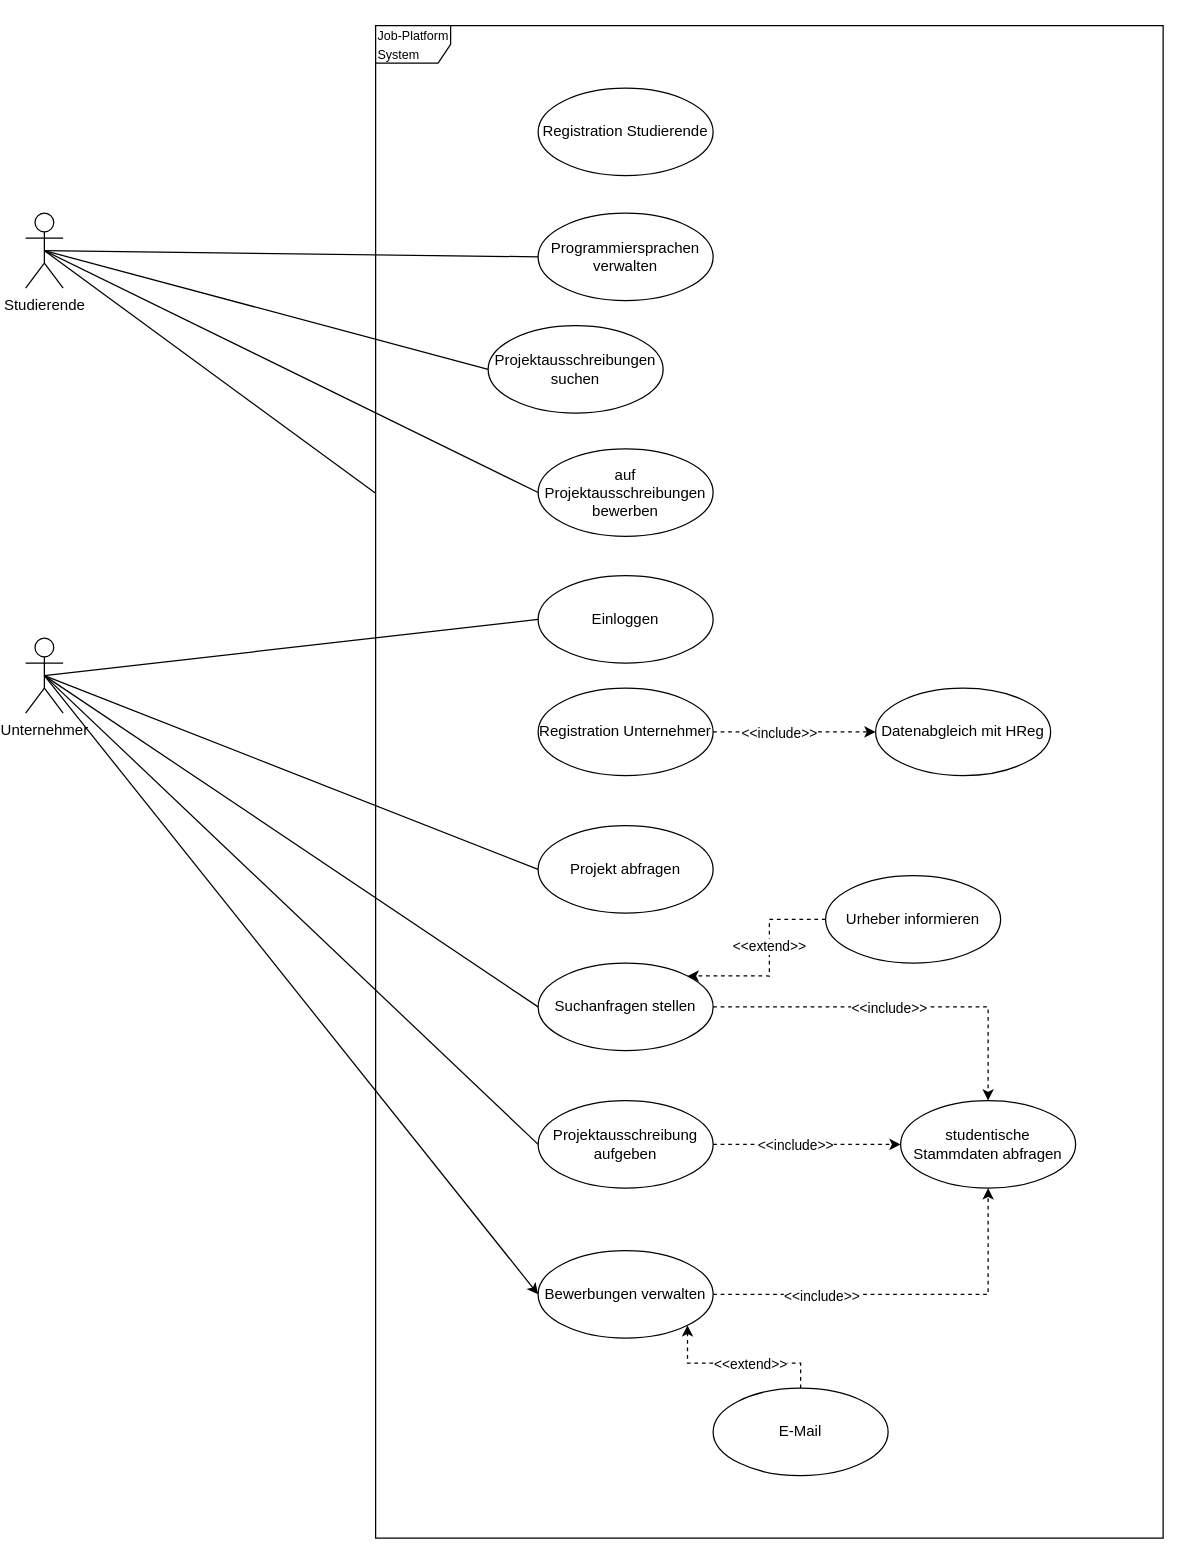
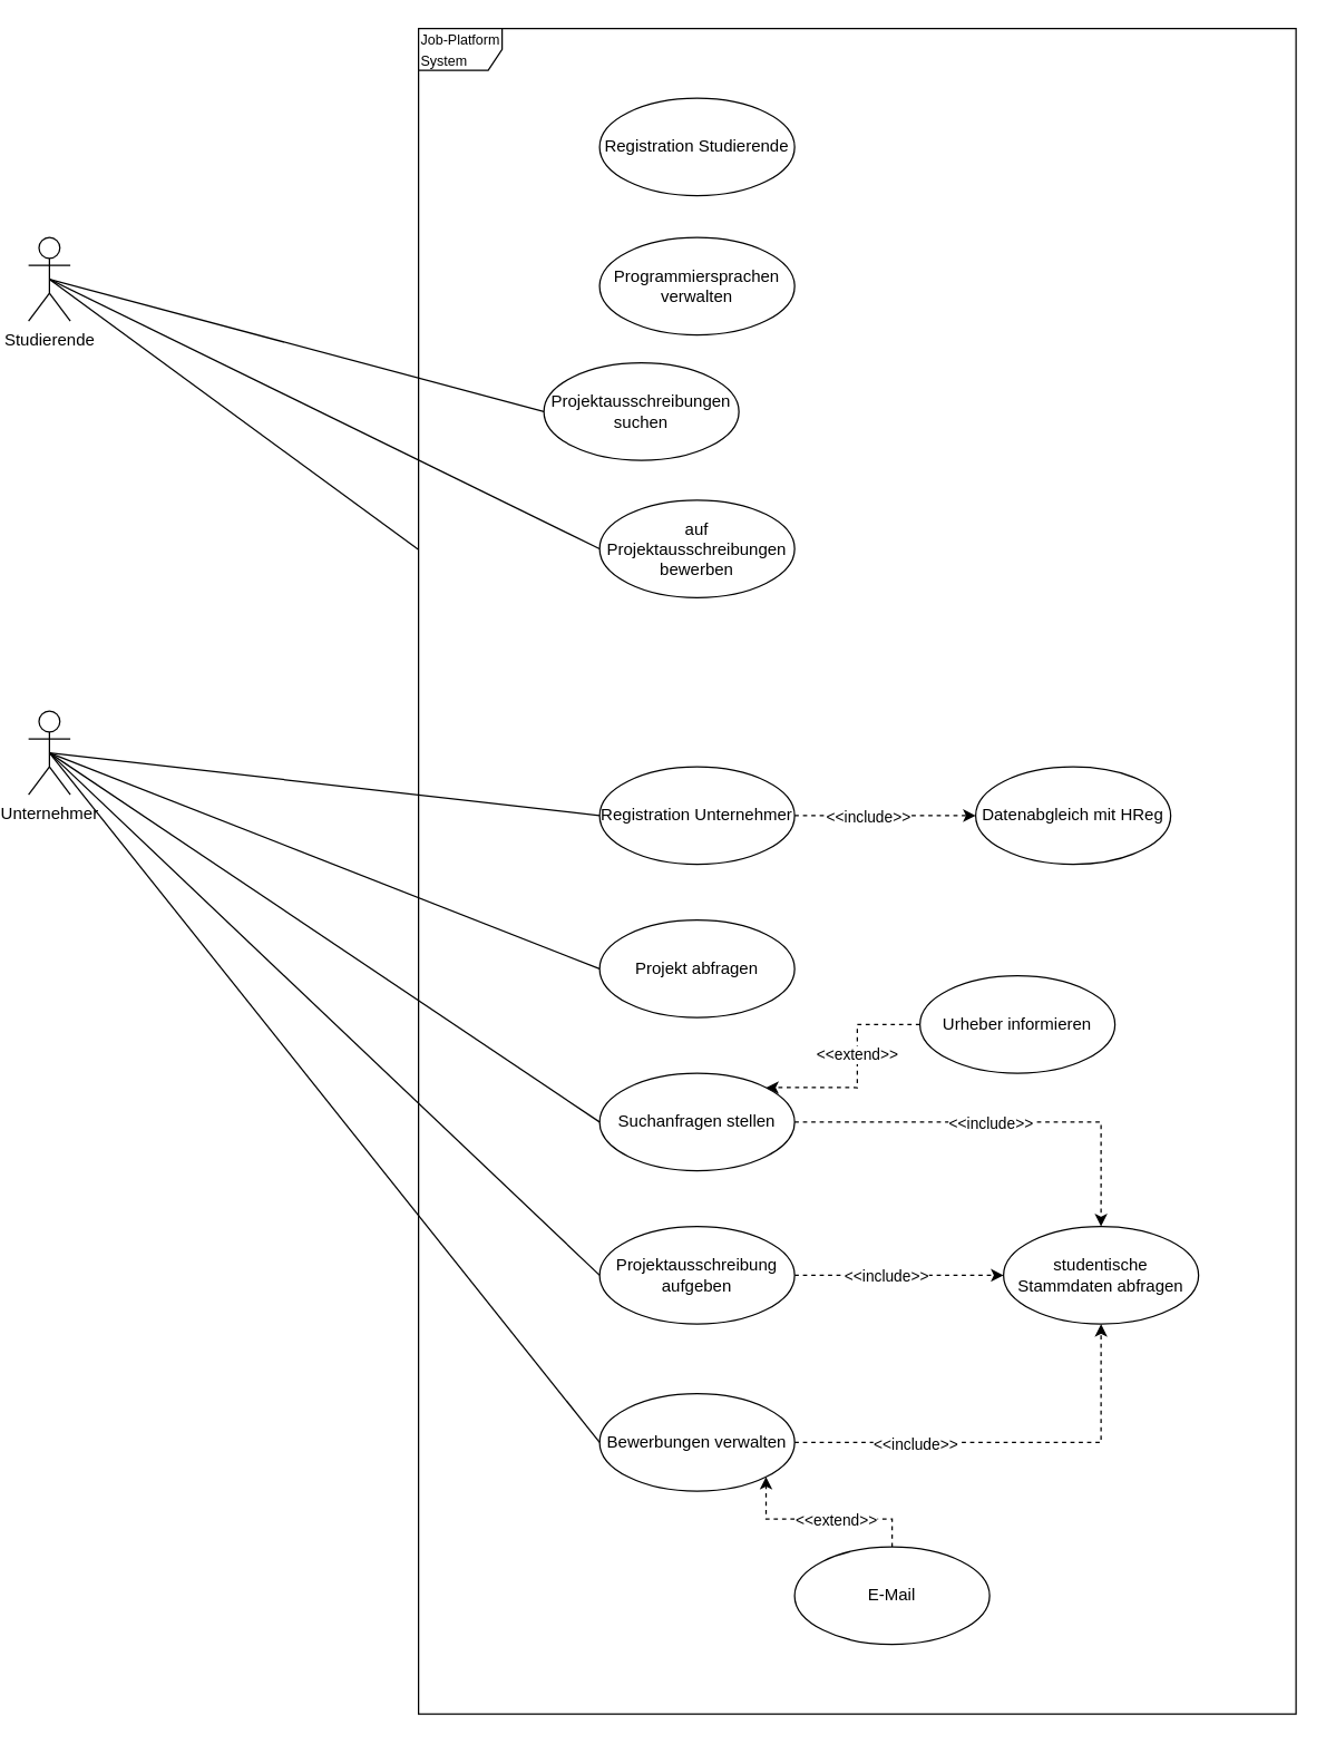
- <mxCell id="15" value="" style="endArrow=none;html=1;rounded=0;exitX=0.5;exitY=0.5;exitDx=0;exitDy=0;exitPerimeter=0;entryX=0;entryY=0.5;entryDx=0;entryDy=0;" parent="1" source="2" target="14" edge="1"><mxGeometry width="50" height="50" relative="1" as="geometry"><mxPoint x="500" y="580" as="sourcePoint" /><mxPoint x="550" y="530" as="targetPoint" /></mxGeometry></mxCell>
- <mxCell id="11" value="Einloggen" style="ellipse;whiteSpace=wrap;html=1;" parent="1" vertex="1"><mxGeometry x="430" y="460" width="140" height="70" as="geometry" /></mxCell>
- <mxCell id="12" value="" style="endArrow=none;html=1;rounded=0;entryX=0;entryY=0.5;entryDx=0;entryDy=0;exitX=0.5;exitY=0.5;exitDx=0;exitDy=0;exitPerimeter=0;" parent="1" source="3" target="11" edge="1"><mxGeometry width="50" height="50" relative="1" as="geometry"><mxPoint x="60" y="250" as="sourcePoint" /><mxPoint x="550" y="530" as="targetPoint" /></mxGeometry></mxCell>
+ <mxCell id="9" value="" style="endArrow=none;html=1;rounded=0;entryX=0;entryY=0.5;entryDx=0;entryDy=0;exitX=0.5;exitY=0.5;exitDx=0;exitDy=0;exitPerimeter=0;" parent="1" source="3" target="8" edge="1"><mxGeometry width="50" height="50" relative="1" as="geometry"><mxPoint x="500" y="580" as="sourcePoint" /><mxPoint x="550" y="530" as="targetPoint" /></mxGeometry></mxCell>
- <mxCell id="36" value="" style="endArrow=classic;html=1;rounded=0;exitX=0.5;exitY=0.5;exitDx=0;exitDy=0;exitPerimeter=0;entryX=0;entryY=0.5;entryDx=0;entryDy=0;" parent="1" source="3" target="26" edge="1"><mxGeometry width="50" height="50" relative="1" as="geometry"><mxPoint x="500" y="580" as="sourcePoint" /><mxPoint x="550" y="530" as="targetPoint" /></mxGeometry></mxCell>
+ <mxCell id="36" value="" style="endArrow=none;html=1;rounded=0;exitX=0.5;exitY=0.5;exitDx=0;exitDy=0;exitPerimeter=0;entryX=0;entryY=0.5;entryDx=0;entryDy=0;" parent="1" source="3" target="26" edge="1"><mxGeometry width="50" height="50" relative="1" as="geometry"><mxPoint x="500" y="580" as="sourcePoint" /><mxPoint x="550" y="530" as="targetPoint" /></mxGeometry></mxCell>
